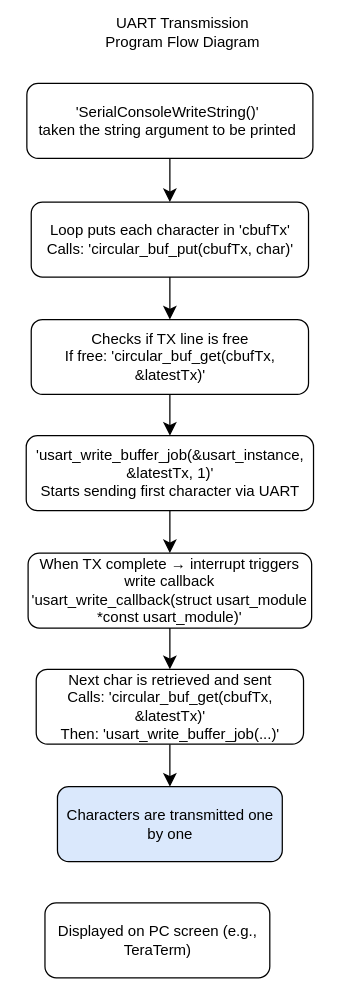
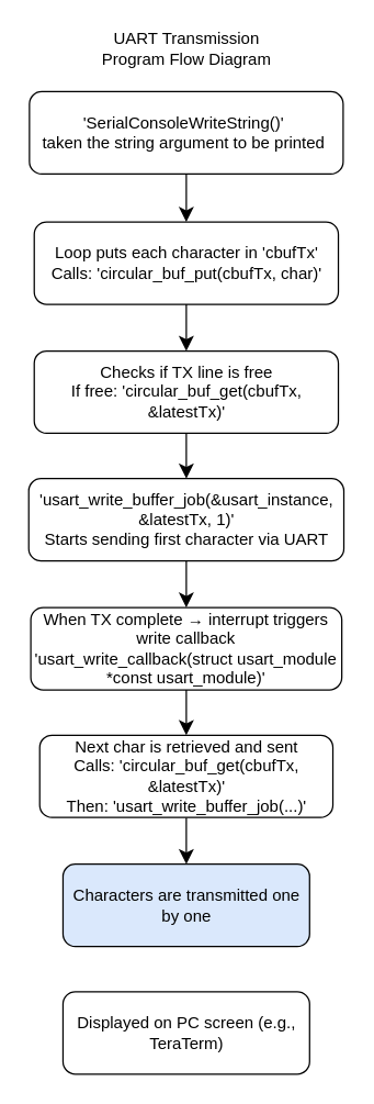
- <mxCell id="4" value="UART Transmission Program Flow Diagram" style="text;html=1;align=center;verticalAlign=middle;whiteSpace=wrap;rounded=0;" parent="1" vertex="1"><mxGeometry x="75.5" y="10" width="140" height="30" as="geometry" /></mxCell>
+ <mxCell id="4" value="UART Transmission Program Flow Diagram" style="text;html=1;align=center;verticalAlign=middle;whiteSpace=wrap;rounded=0;" parent="1" vertex="1"><mxGeometry x="65.5" y="20" width="140" height="30" as="geometry" /></mxCell>
- <mxCell id="16" value="Displayed on PC screen (e.g., TeraTerm)" style="whiteSpace=wrap;html=1;rounded=1;" parent="1" vertex="1"><mxGeometry x="35.5" y="722" width="180" height="60" as="geometry" /></mxCell>
+ <mxCell id="16" value="Displayed on PC screen (e.g., TeraTerm)" style="whiteSpace=wrap;html=1;rounded=1;" parent="1" vertex="1"><mxGeometry x="45.5" y="722" width="180" height="60" as="geometry" /></mxCell>
